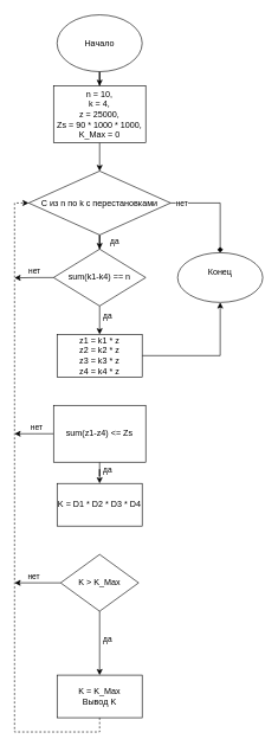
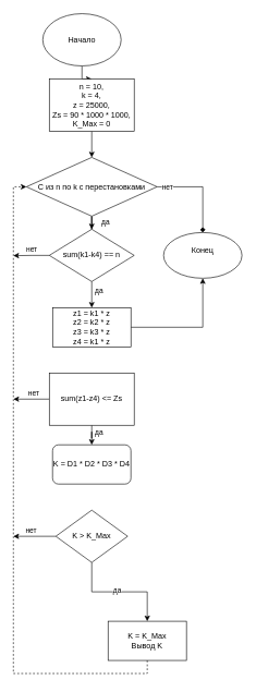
- <mxCell id="3" value="Начало" style="ellipse;whiteSpace=wrap;html=1;" vertex="1" parent="1"><mxGeometry x="80" width="120" height="80" as="geometry" y="20" /></mxCell>
+ <mxCell id="3" value="Начало" style="ellipse;whiteSpace=wrap;html=1;" vertex="1" parent="1"><mxGeometry x="65" y="20" width="120" height="80" as="geometry" /></mxCell>
- <mxCell id="17" value="z1 = k1 * z&lt;div&gt;z2 = k2 * z&lt;br&gt;&lt;/div&gt;&lt;div&gt;z3 = k3 * z&lt;br&gt;&lt;/div&gt;&lt;div&gt;z4 = k4 * z&lt;/div&gt;" style="whiteSpace=wrap;html=1;" vertex="1" parent="1"><mxGeometry x="80" y="470" width="120" height="60" as="geometry" /></mxCell>
+ <mxCell id="17" value="z1 = k1 * z&lt;div&gt;z2 = k2 * z&lt;br&gt;&lt;/div&gt;&lt;div&gt;z3 = k3 * z&lt;br&gt;&lt;/div&gt;&lt;div&gt;z4 = k1 * z&lt;/div&gt;" style="whiteSpace=wrap;html=1;" vertex="1" parent="1"><mxGeometry x="80" y="470" width="120" height="60" as="geometry" /></mxCell>
- <mxCell id="23" value="K = D1 * D2 * D3 * D4" style="whiteSpace=wrap;html=1;" vertex="1" parent="1"><mxGeometry x="80" y="680" width="120" height="60" as="geometry" /></mxCell>
+ <mxCell id="23" value="K = D1 * D2 * D3 * D4" style="whiteSpace=wrap;html=1;rounded=1;" vertex="1" parent="1"><mxGeometry x="80" y="680" width="120" height="60" as="geometry" /></mxCell>
- <mxCell id="30" value="&lt;div&gt;K = K_Max&lt;/div&gt;Вывод K" style="whiteSpace=wrap;html=1;" vertex="1" parent="1"><mxGeometry x="80" y="950" width="120" height="60" as="geometry" /></mxCell>
+ <mxCell id="30" value="&lt;div&gt;K = K_Max&lt;/div&gt;Вывод K" style="whiteSpace=wrap;html=1;" vertex="1" parent="1"><mxGeometry x="165" y="950" width="120" height="60" as="geometry" /></mxCell>
